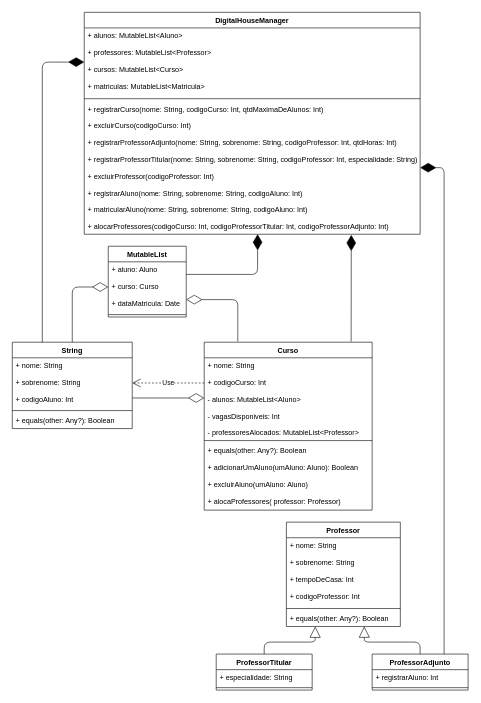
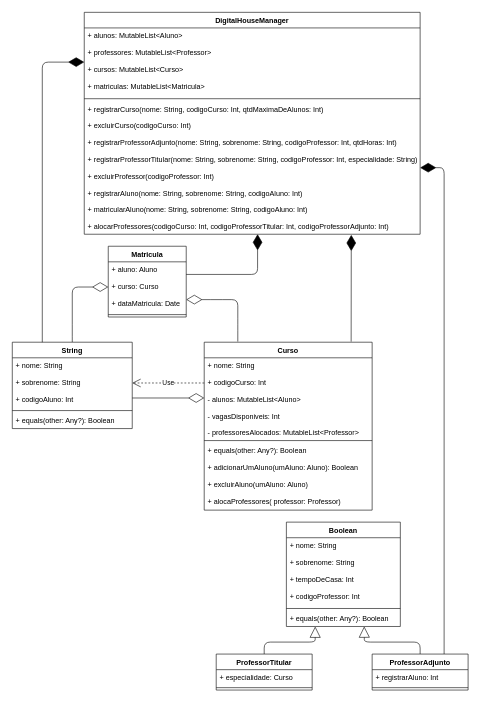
- <mxCell id="10" value="MutableList" style="swimlane;fontStyle=1;align=center;verticalAlign=top;childLayout=stackLayout;horizontal=1;startSize=26;horizontalStack=0;resizeParent=1;resizeParentMax=0;resizeLast=0;collapsible=1;marginBottom=0;" vertex="1" parent="1"><mxGeometry x="180" y="410" width="130" height="118" as="geometry" /></mxCell>
+ <mxCell id="10" value="Matricula" style="swimlane;fontStyle=1;align=center;verticalAlign=top;childLayout=stackLayout;horizontal=1;startSize=26;horizontalStack=0;resizeParent=1;resizeParentMax=0;resizeLast=0;collapsible=1;marginBottom=0;" vertex="1" parent="1"><mxGeometry x="180" y="410" width="130" height="118" as="geometry" /></mxCell>
- <mxCell id="26" value="Professor" style="swimlane;fontStyle=1;align=center;verticalAlign=top;childLayout=stackLayout;horizontal=1;startSize=26;horizontalStack=0;resizeParent=1;resizeParentMax=0;resizeLast=0;collapsible=1;marginBottom=0;" parent="1" vertex="1"><mxGeometry x="477" y="870" width="190" height="174" as="geometry" /></mxCell>
+ <mxCell id="26" value="Boolean" style="swimlane;fontStyle=1;align=center;verticalAlign=top;childLayout=stackLayout;horizontal=1;startSize=26;horizontalStack=0;resizeParent=1;resizeParentMax=0;resizeLast=0;collapsible=1;marginBottom=0;" parent="1" vertex="1"><mxGeometry x="477" y="870" width="190" height="174" as="geometry" /></mxCell>
- <mxCell id="35" value="+ especialidade: String" style="text;strokeColor=none;fillColor=none;align=left;verticalAlign=top;spacingLeft=4;spacingRight=4;overflow=hidden;rotatable=0;points=[[0,0.5],[1,0.5]];portConstraint=eastwest;" vertex="1" parent="34"><mxGeometry y="26" width="160" height="26" as="geometry" /></mxCell>
+ <mxCell id="35" value="+ especialidade: Curso" style="text;strokeColor=none;fillColor=none;align=left;verticalAlign=top;spacingLeft=4;spacingRight=4;overflow=hidden;rotatable=0;points=[[0,0.5],[1,0.5]];portConstraint=eastwest;" vertex="1" parent="34"><mxGeometry y="26" width="160" height="26" as="geometry" /></mxCell>
